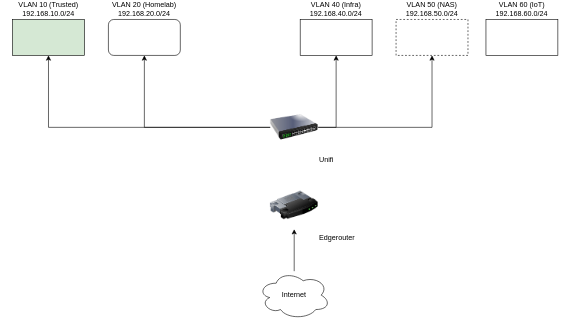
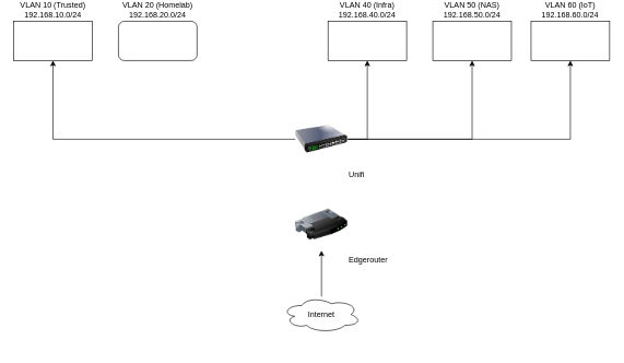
- <mxCell id="11" value="&lt;div&gt;VLAN 10 (Trusted)&lt;br&gt;192.168.10.0/24&lt;br&gt;&lt;/div&gt;" style="rounded=0;whiteSpace=wrap;html=1;labelPosition=center;verticalLabelPosition=top;align=center;verticalAlign=bottom;fillColor=#d5e8d4;" vertex="1" parent="1"><mxGeometry x="20" y="20" width="120" height="60" as="geometry" /></mxCell>
+ <mxCell id="11" value="&lt;div&gt;VLAN 10 (Trusted)&lt;br&gt;192.168.10.0/24&lt;br&gt;&lt;/div&gt;" style="rounded=0;whiteSpace=wrap;html=1;labelPosition=center;verticalLabelPosition=top;align=center;verticalAlign=bottom;" vertex="1" parent="1"><mxGeometry x="20" y="20" width="120" height="60" as="geometry" /></mxCell>
- <mxCell id="14" value="&lt;div&gt;VLAN 50 (NAS)&lt;/div&gt;&lt;div&gt;192.168.50.0/24&lt;/div&gt;" style="rounded=0;whiteSpace=wrap;html=1;labelPosition=center;verticalLabelPosition=top;align=center;verticalAlign=bottom;dashed=1;" vertex="1" parent="1"><mxGeometry x="660" y="20" width="120" height="60" as="geometry" /></mxCell>
+ <mxCell id="14" value="&lt;div&gt;VLAN 50 (NAS)&lt;/div&gt;&lt;div&gt;192.168.50.0/24&lt;/div&gt;" style="rounded=0;whiteSpace=wrap;html=1;labelPosition=center;verticalLabelPosition=top;align=center;verticalAlign=bottom;" vertex="1" parent="1"><mxGeometry x="660" y="20" width="120" height="60" as="geometry" /></mxCell>
- <mxCell id="6" style="edgeStyle=orthogonalEdgeStyle;rounded=0;orthogonalLoop=1;jettySize=auto;html=1;entryX=0.5;entryY=1;entryDx=0;entryDy=0;" edge="1" parent="1" source="10" target="12"><mxGeometry relative="1" as="geometry" /></mxCell>
+ <mxCell id="9" style="edgeStyle=orthogonalEdgeStyle;rounded=0;orthogonalLoop=1;jettySize=auto;html=1;entryX=0.5;entryY=1;entryDx=0;entryDy=0;" edge="1" parent="1" source="10" target="15"><mxGeometry relative="1" as="geometry" /></mxCell>
- <mxCell id="3" value="Internet" style="ellipse;shape=cloud;whiteSpace=wrap;html=1;" vertex="1" parent="1"><mxGeometry x="430" y="440" width="120" height="80" as="geometry" /></mxCell>
+ <mxCell id="3" value="Internet" style="ellipse;shape=cloud;whiteSpace=wrap;html=1;" vertex="1" parent="1"><mxGeometry x="430" y="440" width="120" height="55" as="geometry" /></mxCell>
